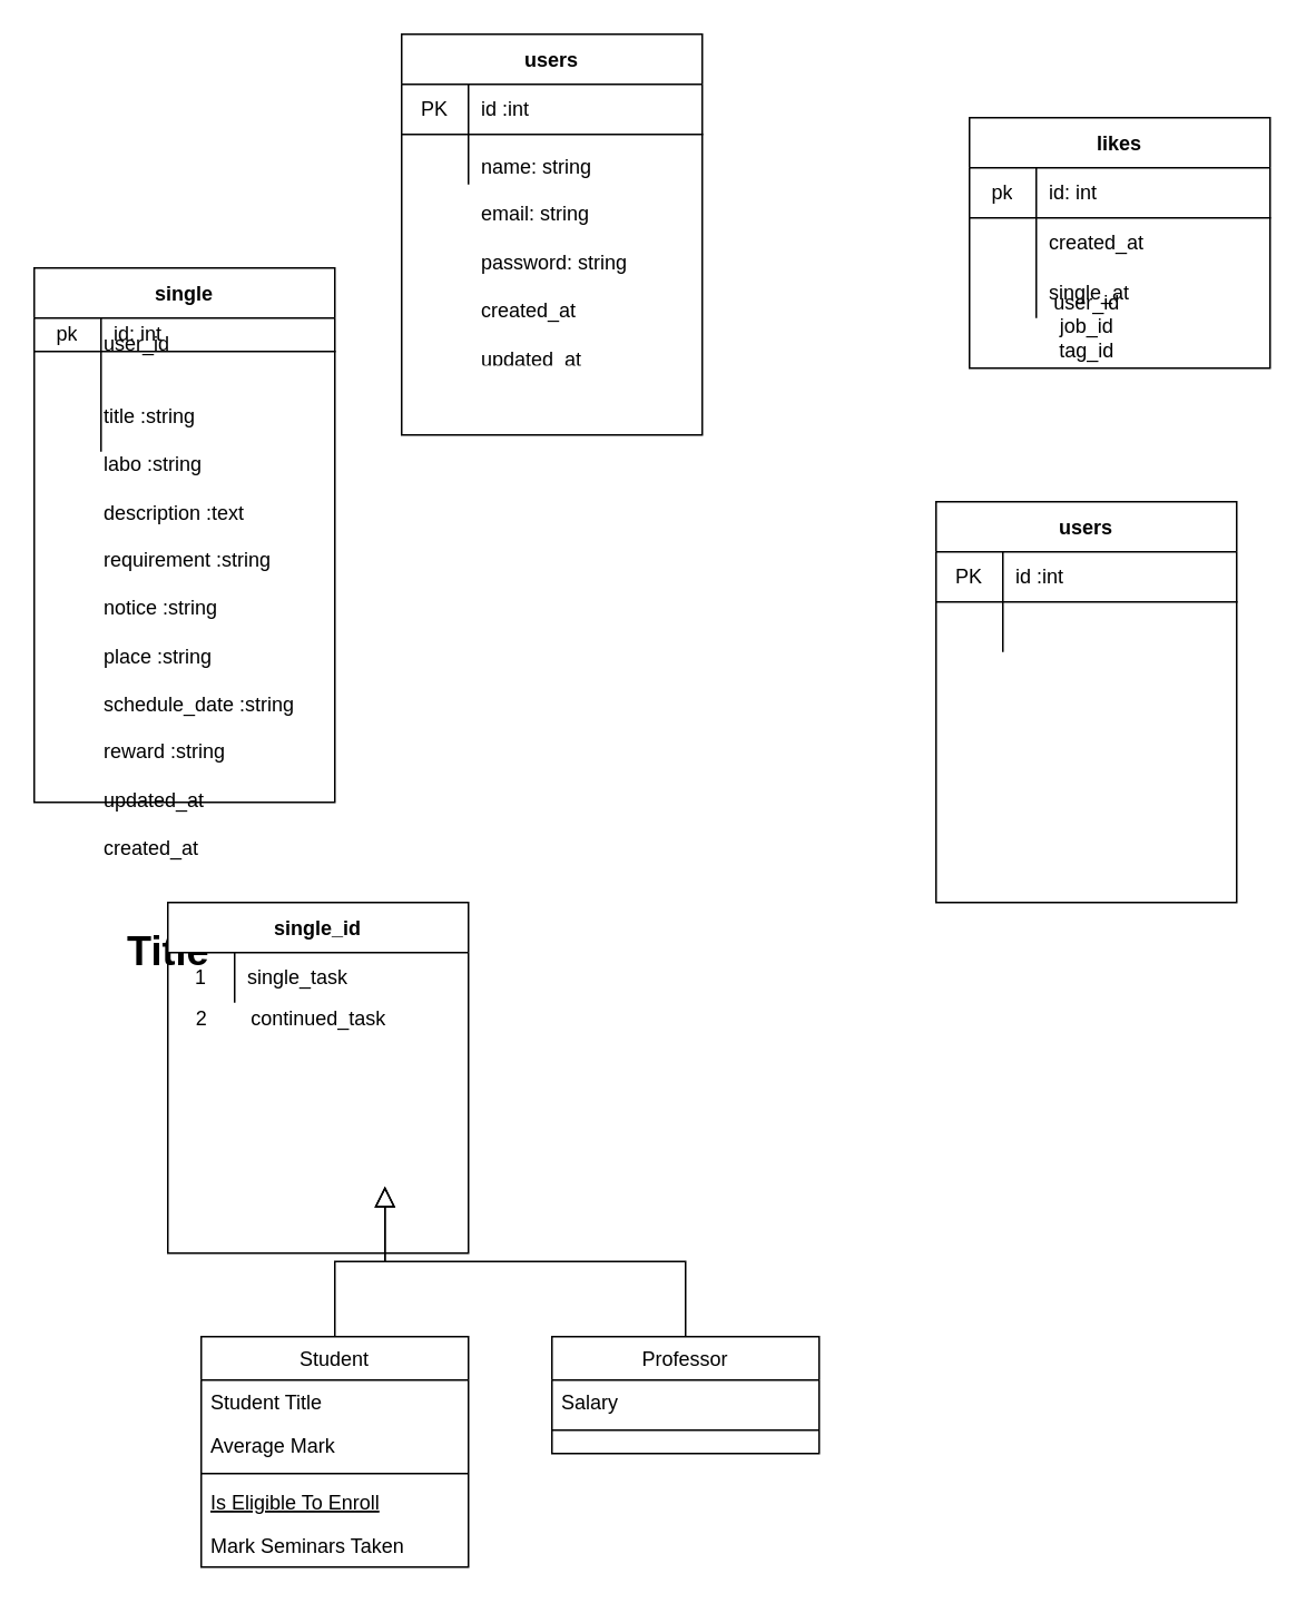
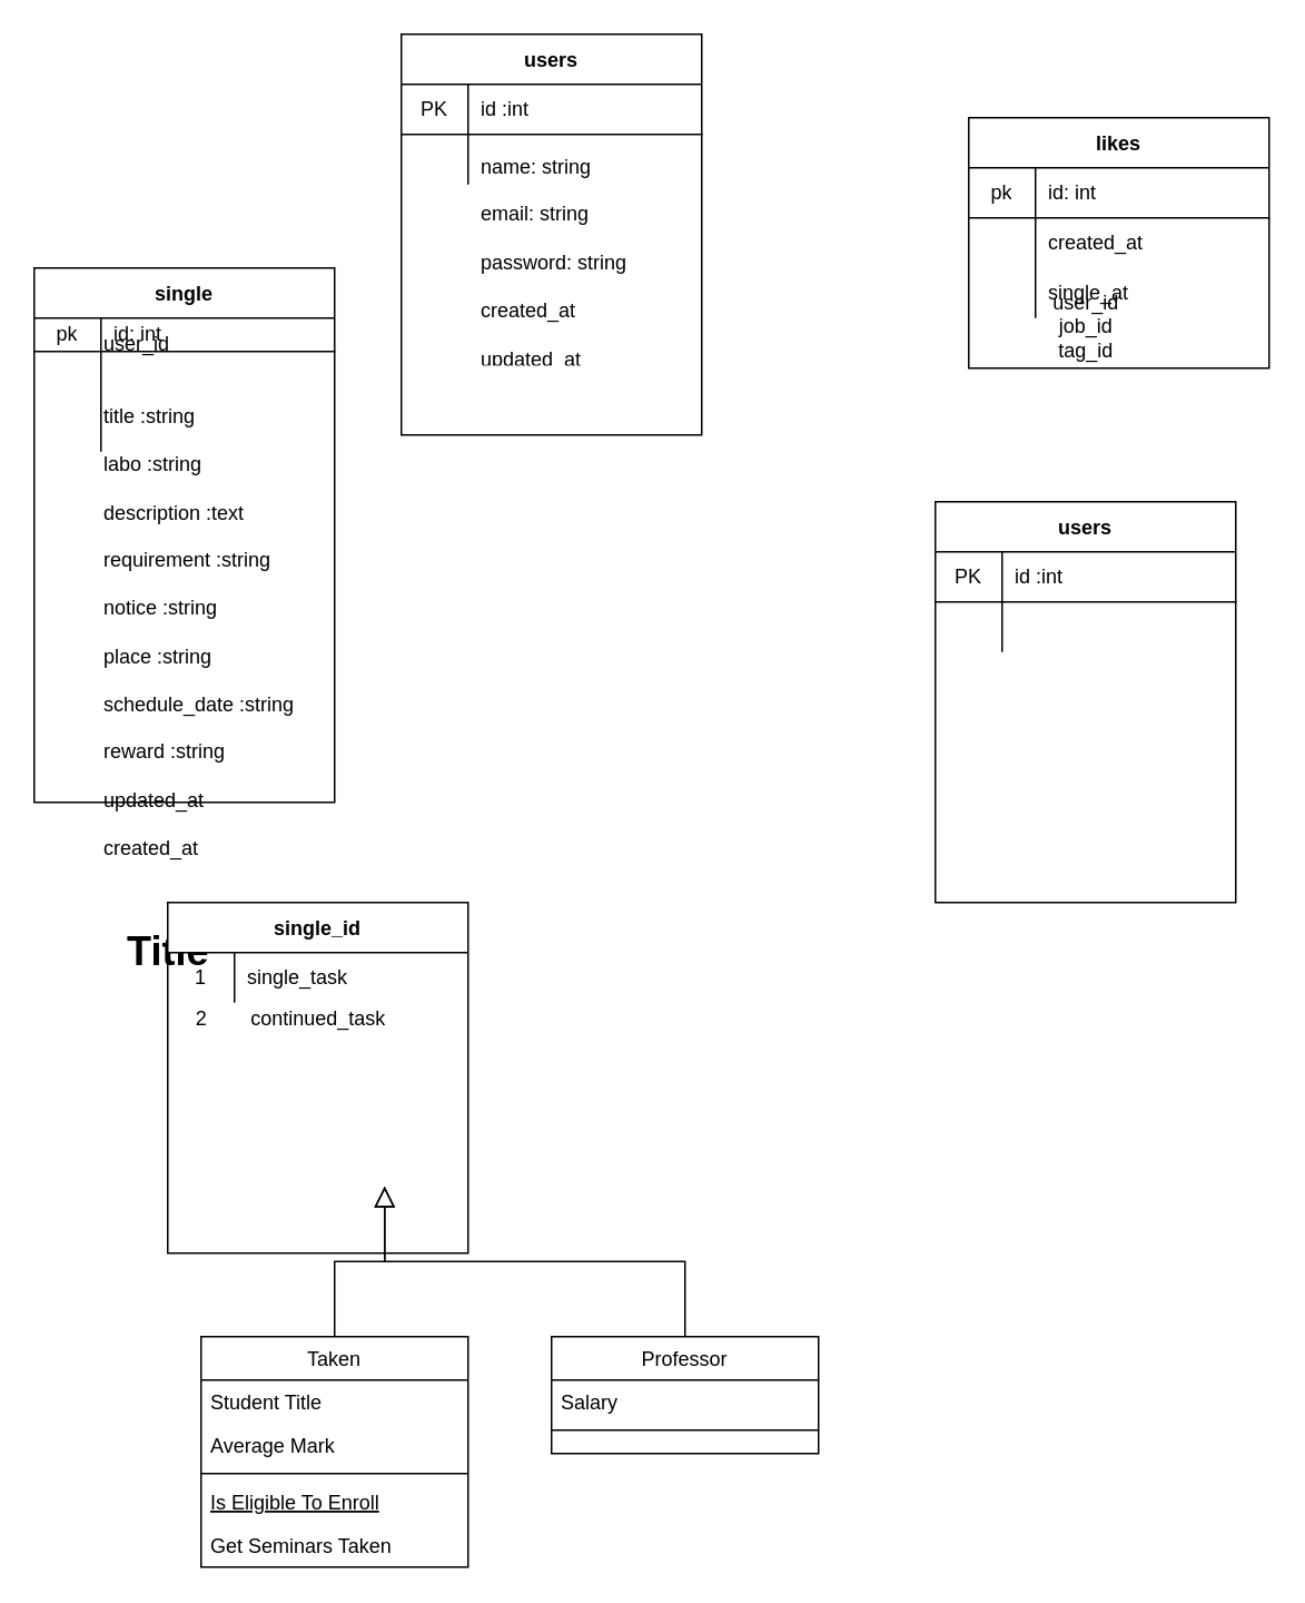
- <mxCell id="2" value="Student" style="swimlane;fontStyle=0;align=center;verticalAlign=top;childLayout=stackLayout;horizontal=1;startSize=26;horizontalStack=0;resizeParent=1;resizeLast=0;collapsible=1;marginBottom=0;rounded=0;shadow=0;strokeWidth=1;" parent="1" vertex="1"><mxGeometry x="120" y="800" width="160" height="138" as="geometry"><mxRectangle x="130" y="380" width="160" height="26" as="alternateBounds" /></mxGeometry></mxCell>
+ <mxCell id="2" value="Taken" style="swimlane;fontStyle=0;align=center;verticalAlign=top;childLayout=stackLayout;horizontal=1;startSize=26;horizontalStack=0;resizeParent=1;resizeLast=0;collapsible=1;marginBottom=0;rounded=0;shadow=0;strokeWidth=1;" parent="1" vertex="1"><mxGeometry x="120" y="800" width="160" height="138" as="geometry"><mxRectangle x="130" y="380" width="160" height="26" as="alternateBounds" /></mxGeometry></mxCell>
- <mxCell id="7" value="Mark Seminars Taken" style="text;align=left;verticalAlign=top;spacingLeft=4;spacingRight=4;overflow=hidden;rotatable=0;points=[[0,0.5],[1,0.5]];portConstraint=eastwest;" parent="2" vertex="1"><mxGeometry y="112" width="160" height="26" as="geometry" /></mxCell>
+ <mxCell id="7" value="Get Seminars Taken" style="text;align=left;verticalAlign=top;spacingLeft=4;spacingRight=4;overflow=hidden;rotatable=0;points=[[0,0.5],[1,0.5]];portConstraint=eastwest;" parent="2" vertex="1"><mxGeometry y="112" width="160" height="26" as="geometry" /></mxCell>
